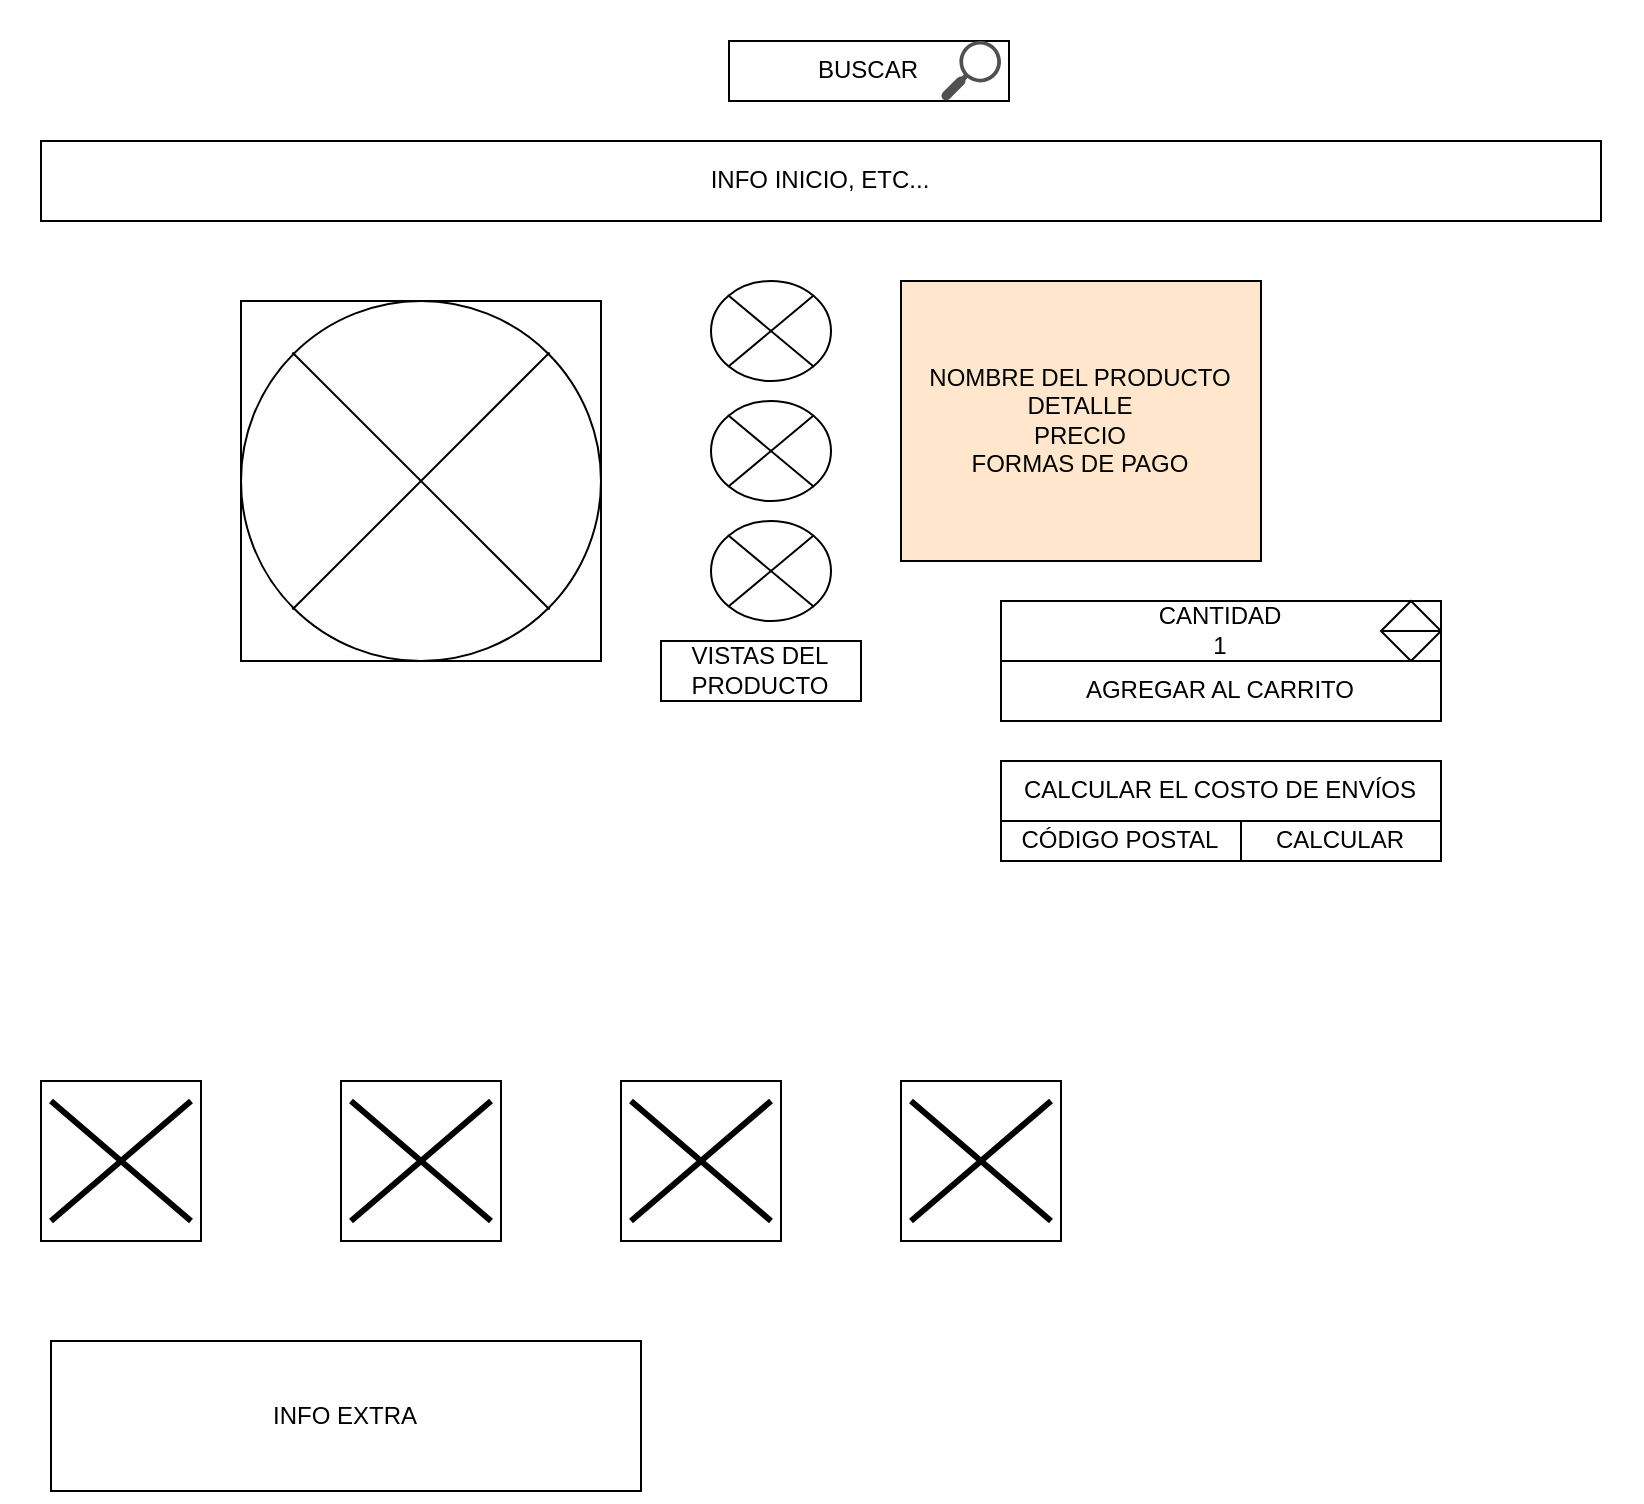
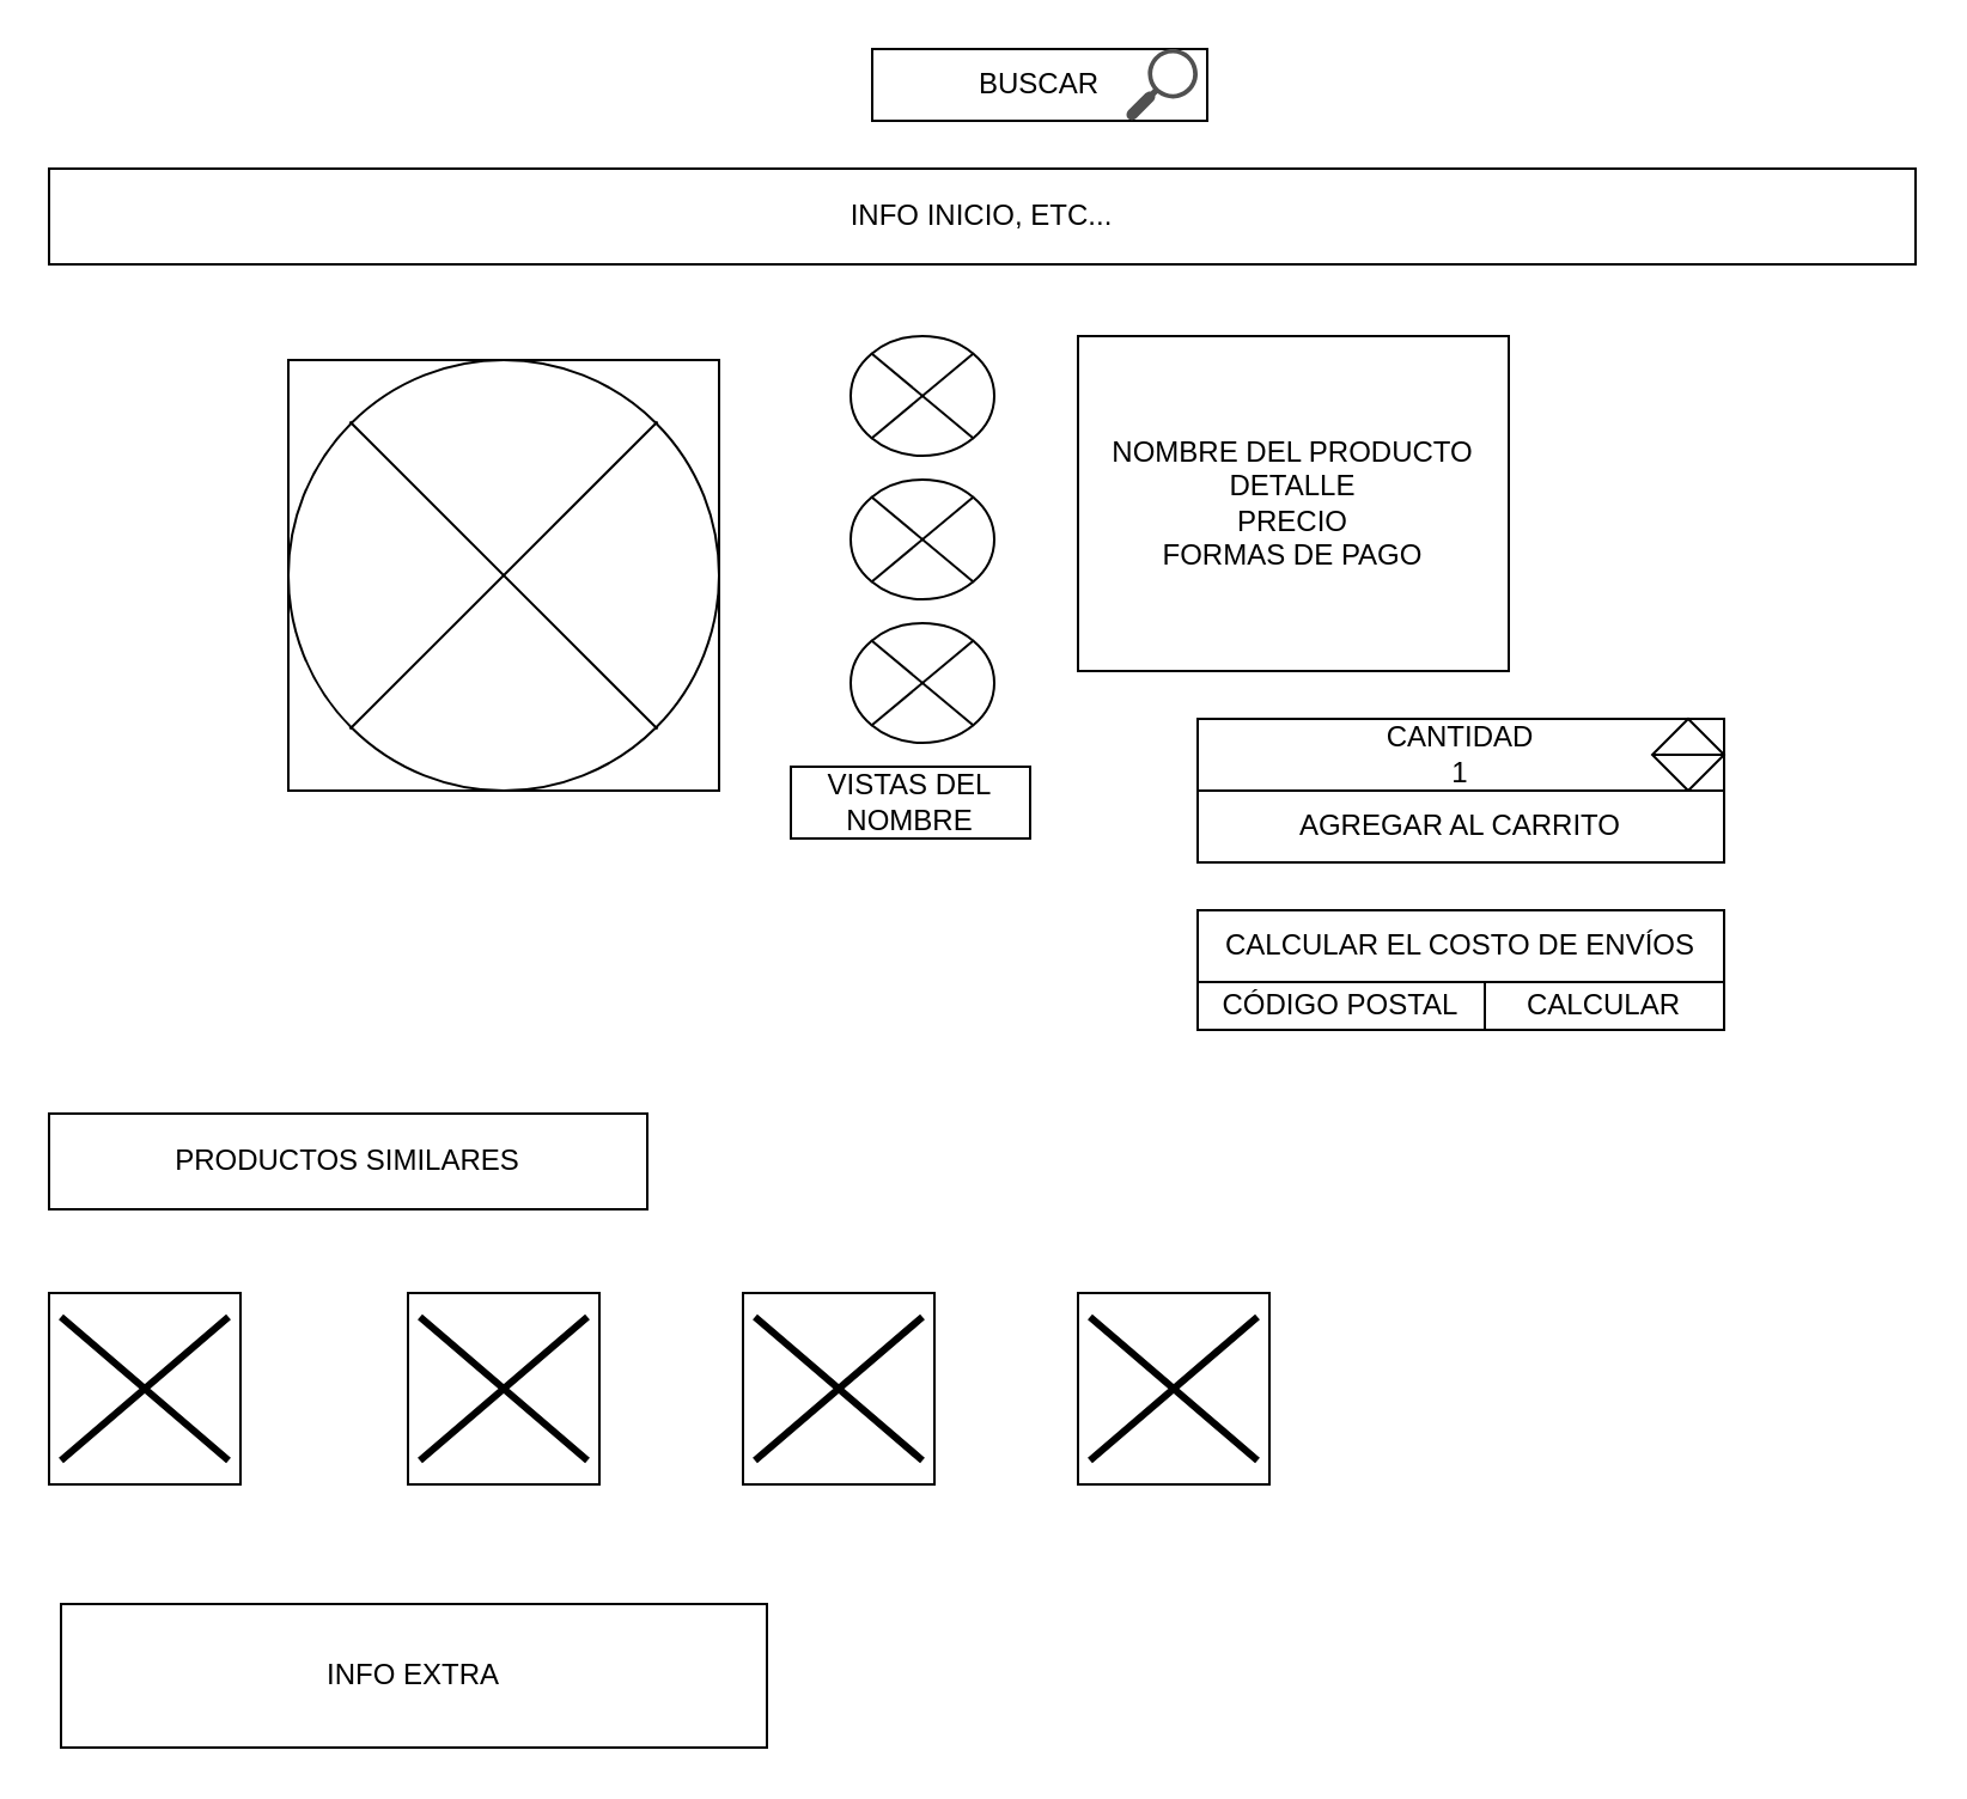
- <mxCell id="11" value="NOMBRE DEL PRODUCTO&lt;br&gt;DETALLE&lt;br&gt;PRECIO&lt;br&gt;FORMAS DE PAGO" style="rounded=0;whiteSpace=wrap;html=1;fillColor=#ffe6cc;" vertex="1" parent="1"><mxGeometry x="450" y="140" width="180" height="140" as="geometry" /></mxCell>
+ <mxCell id="11" value="NOMBRE DEL PRODUCTO&lt;br&gt;DETALLE&lt;br&gt;PRECIO&lt;br&gt;FORMAS DE PAGO" style="rounded=0;whiteSpace=wrap;html=1;" vertex="1" parent="1"><mxGeometry x="450" y="140" width="180" height="140" as="geometry" /></mxCell>
- <mxCell id="10" value="VISTAS DEL PRODUCTO" style="rounded=0;whiteSpace=wrap;html=1;" vertex="1" parent="1"><mxGeometry x="330" y="320" width="100" height="30" as="geometry" /></mxCell>
+ <mxCell id="10" value="VISTAS DEL NOMBRE" style="rounded=0;whiteSpace=wrap;html=1;" vertex="1" parent="1"><mxGeometry x="330" y="320" width="100" height="30" as="geometry" /></mxCell>
+ <mxCell id="18" value="PRODUCTOS SIMILARES" style="rounded=0;whiteSpace=wrap;html=1;" vertex="1" parent="1"><mxGeometry y="465" width="250" height="40" as="geometry" x="20" /></mxCell>
- <mxCell id="27" value="INFO EXTRA" style="rounded=0;whiteSpace=wrap;html=1;" vertex="1" parent="1"><mxGeometry x="25" y="670" width="295" height="75" as="geometry" /></mxCell>
+ <mxCell id="27" value="INFO EXTRA" style="rounded=0;whiteSpace=wrap;html=1;" vertex="1" parent="1"><mxGeometry x="25" y="670" width="295" height="60" as="geometry" /></mxCell>
